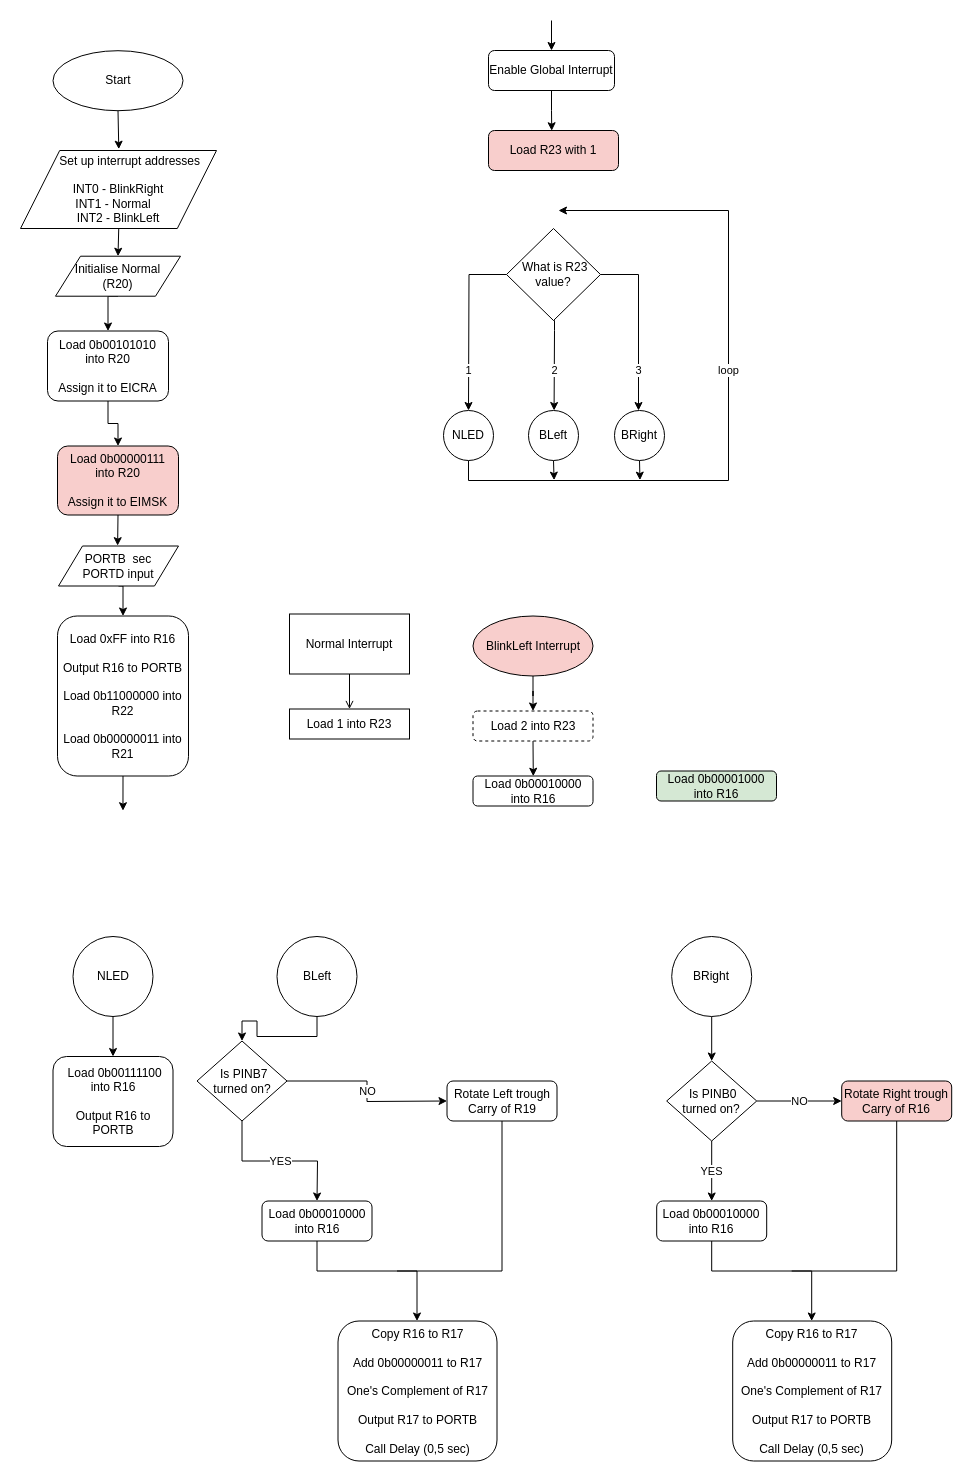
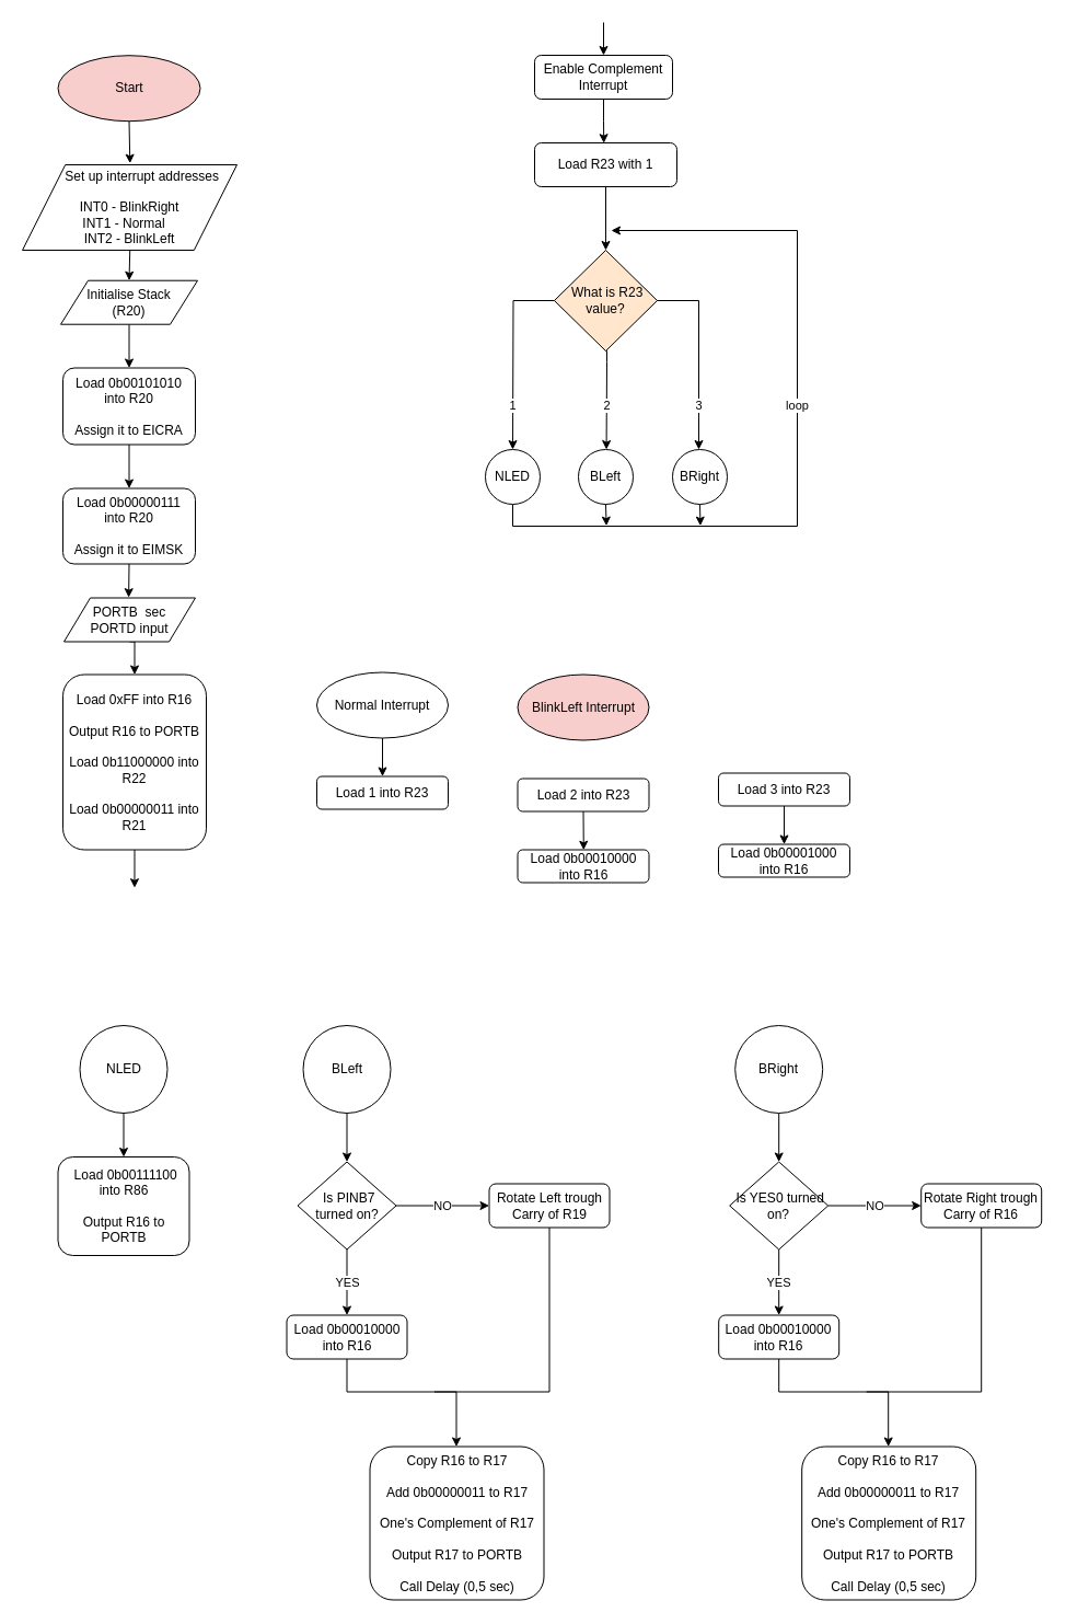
- <mxCell id="17" value="Enable Global Interrupt" style="rounded=1;whiteSpace=wrap;html=1;" vertex="1" parent="1"><mxGeometry x="488" y="50" width="126" height="40" as="geometry" /></mxCell>
+ <mxCell id="17" value="Enable Complement Interrupt" style="rounded=1;whiteSpace=wrap;html=1;" vertex="1" parent="1"><mxGeometry x="488" y="50" width="126" height="40" as="geometry" /></mxCell>
- <mxCell id="3" value="Start" style="ellipse;whiteSpace=wrap;html=1;" vertex="1" parent="1"><mxGeometry x="52.5" y="50.206" width="130" height="60" as="geometry" /></mxCell>
+ <mxCell id="3" value="Start" style="ellipse;whiteSpace=wrap;html=1;fillColor=#f8cecc;" vertex="1" parent="1"><mxGeometry x="52.5" y="50.206" width="130" height="60" as="geometry" /></mxCell>
- <mxCell id="20" value="Load R23 with 1" style="rounded=1;whiteSpace=wrap;html=1;fillColor=#f8cecc;" vertex="1" parent="1"><mxGeometry x="488" y="130" width="130" height="40" as="geometry" /></mxCell>
+ <mxCell id="20" value="Load R23 with 1" style="rounded=1;whiteSpace=wrap;html=1;" vertex="1" parent="1"><mxGeometry x="488" y="130" width="130" height="40" as="geometry" /></mxCell>
+ <mxCell id="19" style="edgeStyle=orthogonalEdgeStyle;rounded=0;orthogonalLoop=1;jettySize=auto;html=1;exitX=0.5;exitY=1;exitDx=0;exitDy=0;" edge="1" parent="1" source="20" target="23"><mxGeometry relative="1" as="geometry"><mxPoint x="553.588" y="220" as="targetPoint" /></mxGeometry></mxCell>
- <mxCell id="23" value="&amp;nbsp;What is R23 value?" style="rhombus;whiteSpace=wrap;html=1;" vertex="1" parent="1"><mxGeometry x="506" y="228" width="94" height="92" as="geometry" /></mxCell>
+ <mxCell id="23" value="&amp;nbsp;What is R23 value?" style="rhombus;whiteSpace=wrap;html=1;fillColor=#ffe6cc;" vertex="1" parent="1"><mxGeometry x="506" y="228" width="94" height="92" as="geometry" /></mxCell>
- <mxCell id="5" value="Initialise Normal&lt;br&gt;(R20)" style="shape=parallelogram;perimeter=parallelogramPerimeter;whiteSpace=wrap;html=1;" vertex="1" parent="1"><mxGeometry x="55" y="255.706" width="125" height="40" as="geometry" /></mxCell>
+ <mxCell id="5" value="Initialise Stack&lt;br&gt;(R20)" style="shape=parallelogram;perimeter=parallelogramPerimeter;whiteSpace=wrap;html=1;" vertex="1" parent="1"><mxGeometry x="55" y="255.706" width="125" height="40" as="geometry" /></mxCell>
- <mxCell id="9" value="Load 0b00101010&lt;br&gt;into R20&lt;br&gt;&lt;br&gt;Assign it to EICRA" style="rounded=1;whiteSpace=wrap;html=1;" vertex="1" parent="1"><mxGeometry x="47" y="330.5" width="121" height="70" as="geometry" /></mxCell>
+ <mxCell id="9" value="Load 0b00101010&lt;br&gt;into R20&lt;br&gt;&lt;br&gt;Assign it to EICRA" style="rounded=1;whiteSpace=wrap;html=1;" vertex="1" parent="1"><mxGeometry x="57" y="335.5" width="121" height="70" as="geometry" /></mxCell>
- <mxCell id="11" value="Load 0b00000111&lt;br&gt;into R20&lt;br&gt;&lt;br&gt;Assign it to EIMSK" style="rounded=1;whiteSpace=wrap;html=1;fillColor=#f8cecc;" vertex="1" parent="1"><mxGeometry x="57" y="445.5" width="121" height="69" as="geometry" /></mxCell>
+ <mxCell id="11" value="Load 0b00000111&lt;br&gt;into R20&lt;br&gt;&lt;br&gt;Assign it to EIMSK" style="rounded=1;whiteSpace=wrap;html=1;" vertex="1" parent="1"><mxGeometry x="57" y="445.5" width="121" height="69" as="geometry" /></mxCell>
- <mxCell id="32" value="Normal Interrupt" style="whiteSpace=wrap;html=1;rounded=0;" vertex="1" parent="1"><mxGeometry x="289" y="613.5" width="120" height="60" as="geometry" /></mxCell>
+ <mxCell id="32" value="Normal Interrupt" style="ellipse;whiteSpace=wrap;html=1;" vertex="1" parent="1"><mxGeometry x="289" y="613.5" width="120" height="60" as="geometry" /></mxCell>
- <mxCell id="34" style="edgeStyle=orthogonalEdgeStyle;rounded=0;orthogonalLoop=1;jettySize=auto;html=1;exitX=0.5;exitY=1;exitDx=0;exitDy=0;endArrow=classic;endFill=1;" edge="1" source="35" target="37" parent="1"><mxGeometry relative="1" as="geometry"><mxPoint x="532.794" y="735.735" as="targetPoint" /></mxGeometry></mxCell>
- <mxCell id="31" style="edgeStyle=orthogonalEdgeStyle;rounded=0;orthogonalLoop=1;jettySize=auto;html=1;exitX=0.5;exitY=1;exitDx=0;exitDy=0;endArrow=open;endFill=1;" edge="1" parent="1" source="32" target="33"><mxGeometry relative="1" as="geometry"><mxPoint x="349.294" y="733.735" as="targetPoint" /></mxGeometry></mxCell>
+ <mxCell id="31" style="edgeStyle=orthogonalEdgeStyle;rounded=0;orthogonalLoop=1;jettySize=auto;html=1;exitX=0.5;exitY=1;exitDx=0;exitDy=0;endArrow=classic;endFill=1;" edge="1" parent="1" source="32" target="33"><mxGeometry relative="1" as="geometry"><mxPoint x="349.294" y="733.735" as="targetPoint" /></mxGeometry></mxCell>
+ <mxCell id="39" value="Load 3 into R23" style="rounded=1;whiteSpace=wrap;html=1;" vertex="1" parent="1"><mxGeometry x="656" y="705.5" width="120" height="30" as="geometry" /></mxCell>
- <mxCell id="33" value="Load 1 into R23" style="whiteSpace=wrap;html=1;rounded=0;" vertex="1" parent="1"><mxGeometry x="289" y="708.5" width="120" height="30" as="geometry" /></mxCell>
+ <mxCell id="33" value="Load 1 into R23" style="rounded=1;whiteSpace=wrap;html=1;" vertex="1" parent="1"><mxGeometry x="289" y="708.5" width="120" height="30" as="geometry" /></mxCell>
- <mxCell id="37" value="Load 2 into R23" style="rounded=1;whiteSpace=wrap;html=1;dashed=1;" vertex="1" parent="1"><mxGeometry x="472.5" y="710.5" width="120" height="30" as="geometry" /></mxCell>
+ <mxCell id="37" value="Load 2 into R23" style="rounded=1;whiteSpace=wrap;html=1;" vertex="1" parent="1"><mxGeometry x="472.5" y="710.5" width="120" height="30" as="geometry" /></mxCell>
+ <mxCell id="38" style="edgeStyle=orthogonalEdgeStyle;rounded=0;orthogonalLoop=1;jettySize=auto;html=1;exitX=0.5;exitY=1;exitDx=0;exitDy=0;entryX=0.5;entryY=0;entryDx=0;entryDy=0;endArrow=classic;endFill=1;" edge="1" parent="1" source="39" target="41"><mxGeometry relative="1" as="geometry" /></mxCell>
- <mxCell id="41" value="Load 0b00001000 into R16" style="rounded=1;whiteSpace=wrap;html=1;fillColor=#d5e8d4;" vertex="1" parent="1"><mxGeometry x="656" y="770.5" width="120" height="30" as="geometry" /></mxCell>
+ <mxCell id="41" value="Load 0b00001000 into R16" style="rounded=1;whiteSpace=wrap;html=1;" vertex="1" parent="1"><mxGeometry x="656" y="770.5" width="120" height="30" as="geometry" /></mxCell>
- <mxCell id="49" value="&amp;nbsp;Is PINB7 turned on?" style="rhombus;whiteSpace=wrap;html=1;" vertex="1" parent="1"><mxGeometry x="196.5" y="1040.5" width="90" height="80" as="geometry" /></mxCell>
+ <mxCell id="49" value="&amp;nbsp;Is PINB7 turned on?" style="rhombus;whiteSpace=wrap;html=1;" vertex="1" parent="1"><mxGeometry x="271.5" y="1060.5" width="90" height="80" as="geometry" /></mxCell>
- <mxCell id="61" value="Rotate Right trough Carry of R16" style="rounded=1;whiteSpace=wrap;html=1;fillColor=#f8cecc;" vertex="1" parent="1"><mxGeometry x="841.2" y="1080.5" width="110" height="40" as="geometry" /></mxCell>
+ <mxCell id="61" value="Rotate Right trough Carry of R16" style="rounded=1;whiteSpace=wrap;html=1;" vertex="1" parent="1"><mxGeometry x="841.2" y="1080.5" width="110" height="40" as="geometry" /></mxCell>
- <mxCell id="44" value="&amp;nbsp;Load 0b00111100 into R16&lt;br&gt;&lt;br&gt;Output R16 to PORTB" style="rounded=1;whiteSpace=wrap;html=1;" vertex="1" parent="1"><mxGeometry x="52.5" y="1056" width="120" height="90" as="geometry" /></mxCell>
+ <mxCell id="44" value="&amp;nbsp;Load 0b00111100 into R86&lt;br&gt;&lt;br&gt;Output R16 to PORTB" style="rounded=1;whiteSpace=wrap;html=1;" vertex="1" parent="1"><mxGeometry x="52.5" y="1056" width="120" height="90" as="geometry" /></mxCell>
- <mxCell id="59" value="&amp;nbsp;Is PINB0 turned on?" style="rhombus;whiteSpace=wrap;html=1;" vertex="1" parent="1"><mxGeometry x="666.2" y="1060.5" width="90" height="80" as="geometry" /></mxCell>
+ <mxCell id="59" value="&amp;nbsp;Is YES0 turned on?" style="rhombus;whiteSpace=wrap;html=1;" vertex="1" parent="1"><mxGeometry x="666.2" y="1060.5" width="90" height="80" as="geometry" /></mxCell>
